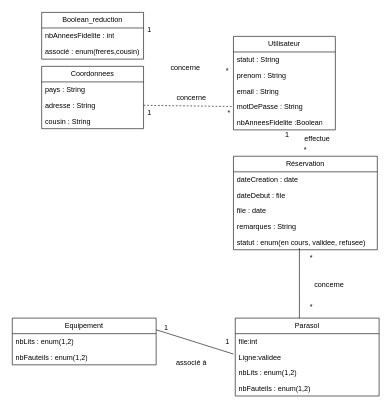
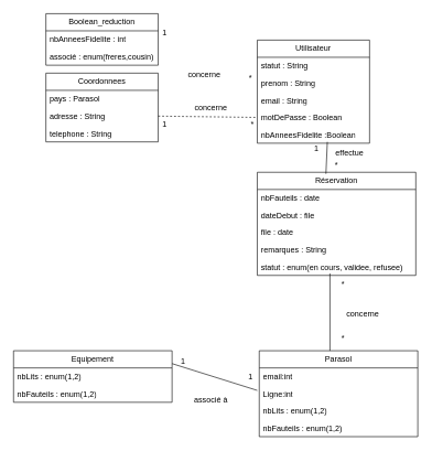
- <mxCell id="6" value="pays : String" style="text;strokeColor=none;fillColor=none;align=left;verticalAlign=top;spacingLeft=4;spacingRight=4;overflow=hidden;rotatable=0;points=[[0,0.5],[1,0.5]];portConstraint=eastwest;whiteSpace=wrap;html=1;" vertex="1" parent="5"><mxGeometry y="26" width="170" height="26" as="geometry" /></mxCell>
+ <mxCell id="6" value="pays : Parasol" style="text;strokeColor=none;fillColor=none;align=left;verticalAlign=top;spacingLeft=4;spacingRight=4;overflow=hidden;rotatable=0;points=[[0,0.5],[1,0.5]];portConstraint=eastwest;whiteSpace=wrap;html=1;" vertex="1" parent="5"><mxGeometry y="26" width="170" height="26" as="geometry" /></mxCell>
- <mxCell id="13" value="motDePasse : String" style="text;strokeColor=none;fillColor=none;align=left;verticalAlign=top;spacingLeft=4;spacingRight=4;overflow=hidden;rotatable=0;points=[[0,0.5],[1,0.5]];portConstraint=eastwest;whiteSpace=wrap;html=1;" vertex="1" parent="9"><mxGeometry y="104" width="170" height="26" as="geometry" /></mxCell>
+ <mxCell id="13" value="motDePasse : Boolean" style="text;strokeColor=none;fillColor=none;align=left;verticalAlign=top;spacingLeft=4;spacingRight=4;overflow=hidden;rotatable=0;points=[[0,0.5],[1,0.5]];portConstraint=eastwest;whiteSpace=wrap;html=1;" vertex="1" parent="9"><mxGeometry y="104" width="170" height="26" as="geometry" /></mxCell>
- <mxCell id="8" value="cousin : String" style="text;strokeColor=none;fillColor=none;align=left;verticalAlign=top;spacingLeft=4;spacingRight=4;overflow=hidden;rotatable=0;points=[[0,0.5],[1,0.5]];portConstraint=eastwest;whiteSpace=wrap;html=1;" vertex="1" parent="5"><mxGeometry y="78" width="170" height="26" as="geometry" /></mxCell>
+ <mxCell id="8" value="telephone : String" style="text;strokeColor=none;fillColor=none;align=left;verticalAlign=top;spacingLeft=4;spacingRight=4;overflow=hidden;rotatable=0;points=[[0,0.5],[1,0.5]];portConstraint=eastwest;whiteSpace=wrap;html=1;" vertex="1" parent="5"><mxGeometry y="78" width="170" height="26" as="geometry" /></mxCell>
+ <mxCell id="39" value="" style="endArrow=none;html=1;rounded=0;entryX=0.624;entryY=0.923;entryDx=0;entryDy=0;entryPerimeter=0;exitX=0.433;exitY=0.015;exitDx=0;exitDy=0;exitPerimeter=0;" edge="1" parent="1" source="15" target="14"><mxGeometry width="50" height="50" relative="1" as="geometry"><mxPoint x="439" y="260" as="sourcePoint" /><mxPoint x="489" y="210" as="targetPoint" /></mxGeometry></mxCell>
- <mxCell id="16" value="dateCreation : date" style="text;strokeColor=none;fillColor=none;align=left;verticalAlign=top;spacingLeft=4;spacingRight=4;overflow=hidden;rotatable=0;points=[[0,0.5],[1,0.5]];portConstraint=eastwest;whiteSpace=wrap;html=1;" vertex="1" parent="15"><mxGeometry y="26" width="240" height="26" as="geometry" /></mxCell>
+ <mxCell id="16" value="nbFauteils : date" style="text;strokeColor=none;fillColor=none;align=left;verticalAlign=top;spacingLeft=4;spacingRight=4;overflow=hidden;rotatable=0;points=[[0,0.5],[1,0.5]];portConstraint=eastwest;whiteSpace=wrap;html=1;" vertex="1" parent="15"><mxGeometry y="26" width="240" height="26" as="geometry" /></mxCell>
- <mxCell id="22" value="file:int" style="text;strokeColor=none;fillColor=none;align=left;verticalAlign=top;spacingLeft=4;spacingRight=4;overflow=hidden;rotatable=0;points=[[0,0.5],[1,0.5]];portConstraint=eastwest;whiteSpace=wrap;html=1;" vertex="1" parent="21"><mxGeometry y="26" width="240" height="26" as="geometry" /></mxCell>
+ <mxCell id="22" value="email:int" style="text;strokeColor=none;fillColor=none;align=left;verticalAlign=top;spacingLeft=4;spacingRight=4;overflow=hidden;rotatable=0;points=[[0,0.5],[1,0.5]];portConstraint=eastwest;whiteSpace=wrap;html=1;" vertex="1" parent="21"><mxGeometry y="26" width="240" height="26" as="geometry" /></mxCell>
- <mxCell id="23" value="Ligne:validee" style="text;strokeColor=none;fillColor=none;align=left;verticalAlign=top;spacingLeft=4;spacingRight=4;overflow=hidden;rotatable=0;points=[[0,0.5],[1,0.5]];portConstraint=eastwest;whiteSpace=wrap;html=1;" vertex="1" parent="21"><mxGeometry y="52" width="240" height="26" as="geometry" /></mxCell>
+ <mxCell id="23" value="Ligne:int" style="text;strokeColor=none;fillColor=none;align=left;verticalAlign=top;spacingLeft=4;spacingRight=4;overflow=hidden;rotatable=0;points=[[0,0.5],[1,0.5]];portConstraint=eastwest;whiteSpace=wrap;html=1;" vertex="1" parent="21"><mxGeometry y="52" width="240" height="26" as="geometry" /></mxCell>
